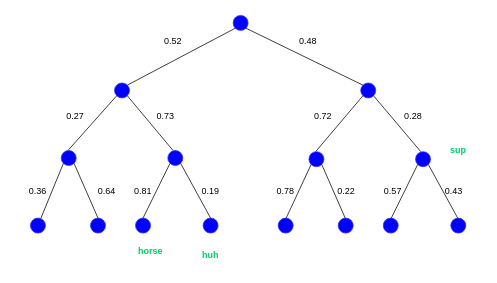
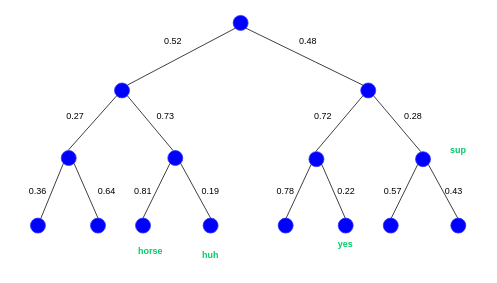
+ <mxCell id="31" value="&lt;font color=&quot;#00cc66&quot;&gt;&lt;b&gt;yes&lt;/b&gt;&lt;/font&gt;" style="text;html=1;strokeColor=none;fillColor=none;align=center;verticalAlign=middle;whiteSpace=wrap;rounded=0;" vertex="1" parent="1"><mxGeometry x="430" y="310" width="60" height="30" as="geometry" /></mxCell>
